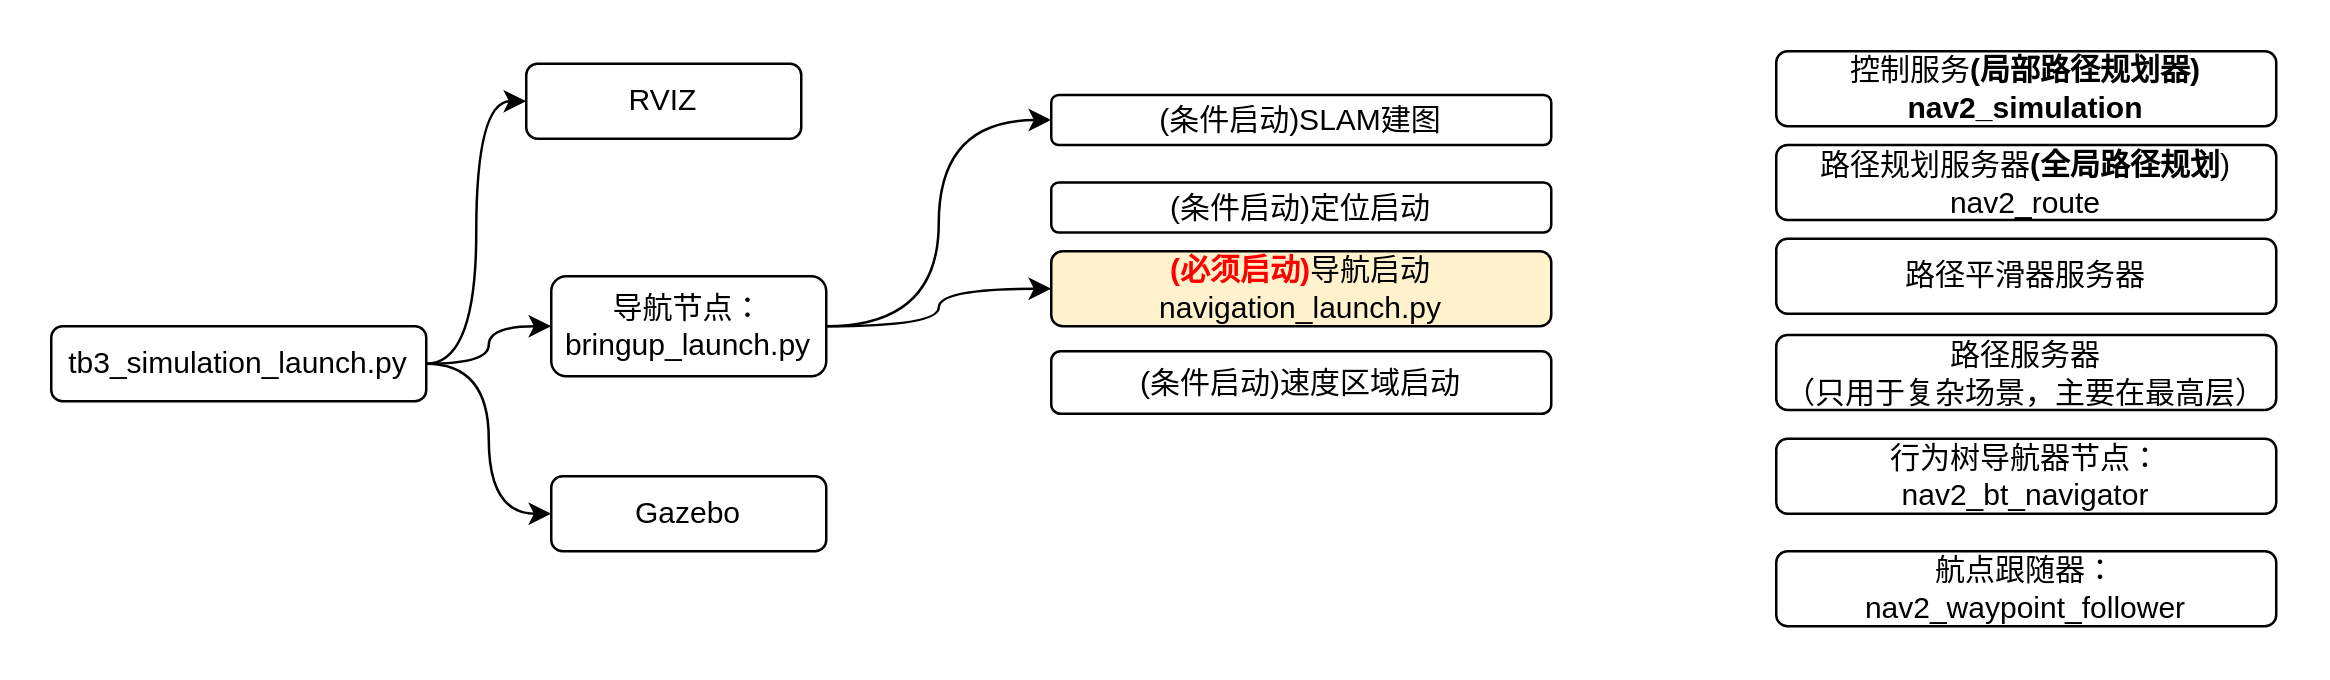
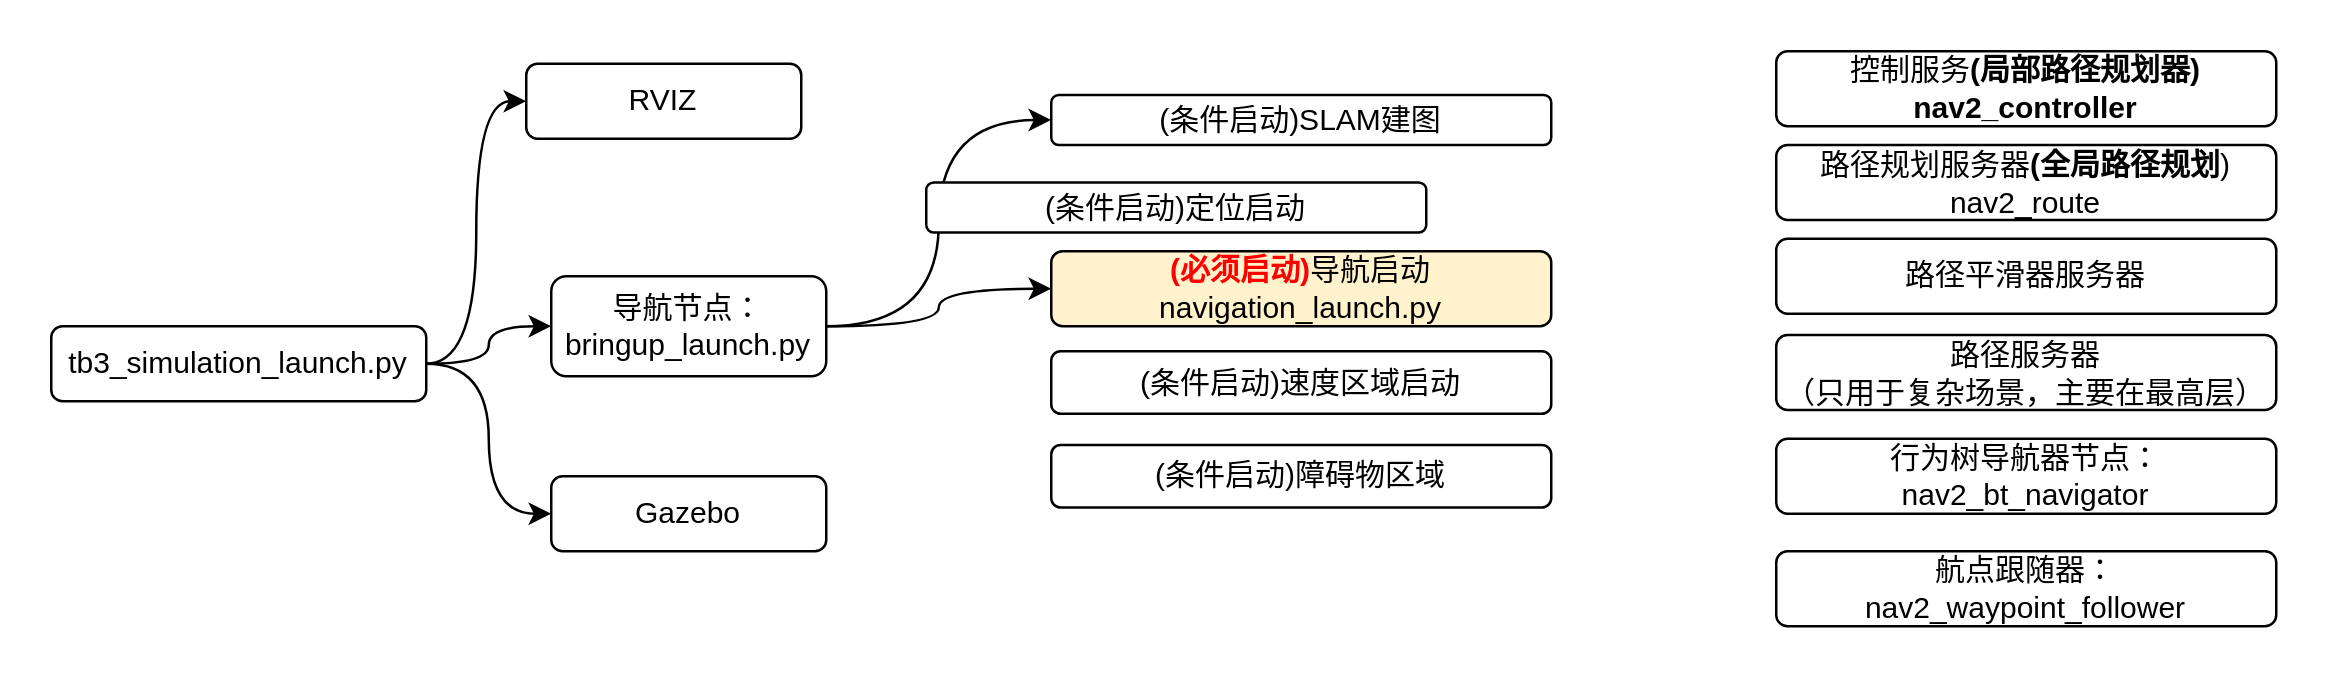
- <mxCell id="16" value="&lt;font&gt;&lt;font style=&quot;color: rgb(0, 0, 0);&quot;&gt;&lt;font style=&quot;color: rgb(0, 0, 0);&quot;&gt;控制服务&lt;/font&gt;&lt;b style=&quot;color: light-dark(rgb(0, 0, 0), rgb(237, 237, 237));&quot;&gt;(局部路径规划器)&lt;/b&gt;&lt;br&gt;&lt;b&gt;nav2_simulation&lt;/b&gt;&lt;/font&gt;&lt;/font&gt;" style="rounded=1;whiteSpace=wrap;html=1;strokeColor=#000000;fontStyle=0" vertex="1" parent="1"><mxGeometry x="710" y="20" width="200" height="30" as="geometry" /></mxCell>
+ <mxCell id="16" value="&lt;font&gt;&lt;font style=&quot;color: rgb(0, 0, 0);&quot;&gt;&lt;font style=&quot;color: rgb(0, 0, 0);&quot;&gt;控制服务&lt;/font&gt;&lt;b style=&quot;color: light-dark(rgb(0, 0, 0), rgb(237, 237, 237));&quot;&gt;(局部路径规划器)&lt;/b&gt;&lt;br&gt;&lt;b&gt;nav2_controller&lt;/b&gt;&lt;/font&gt;&lt;/font&gt;" style="rounded=1;whiteSpace=wrap;html=1;strokeColor=#000000;fontStyle=0" vertex="1" parent="1"><mxGeometry x="710" y="20" width="200" height="30" as="geometry" /></mxCell>
- <mxCell id="12" value="(条件启动)定位启动" style="rounded=1;whiteSpace=wrap;html=1;" vertex="1" parent="1"><mxGeometry x="420" y="72.5" width="200" height="20" as="geometry" /></mxCell>
+ <mxCell id="12" value="(条件启动)定位启动" style="rounded=1;whiteSpace=wrap;html=1;" vertex="1" parent="1"><mxGeometry x="370" y="72.5" width="200" height="20" as="geometry" /></mxCell>
+ <mxCell id="13" value="(条件启动)障碍物区域" style="rounded=1;whiteSpace=wrap;html=1;" vertex="1" parent="1"><mxGeometry x="420" y="177.5" width="200" height="25" as="geometry" /></mxCell>
